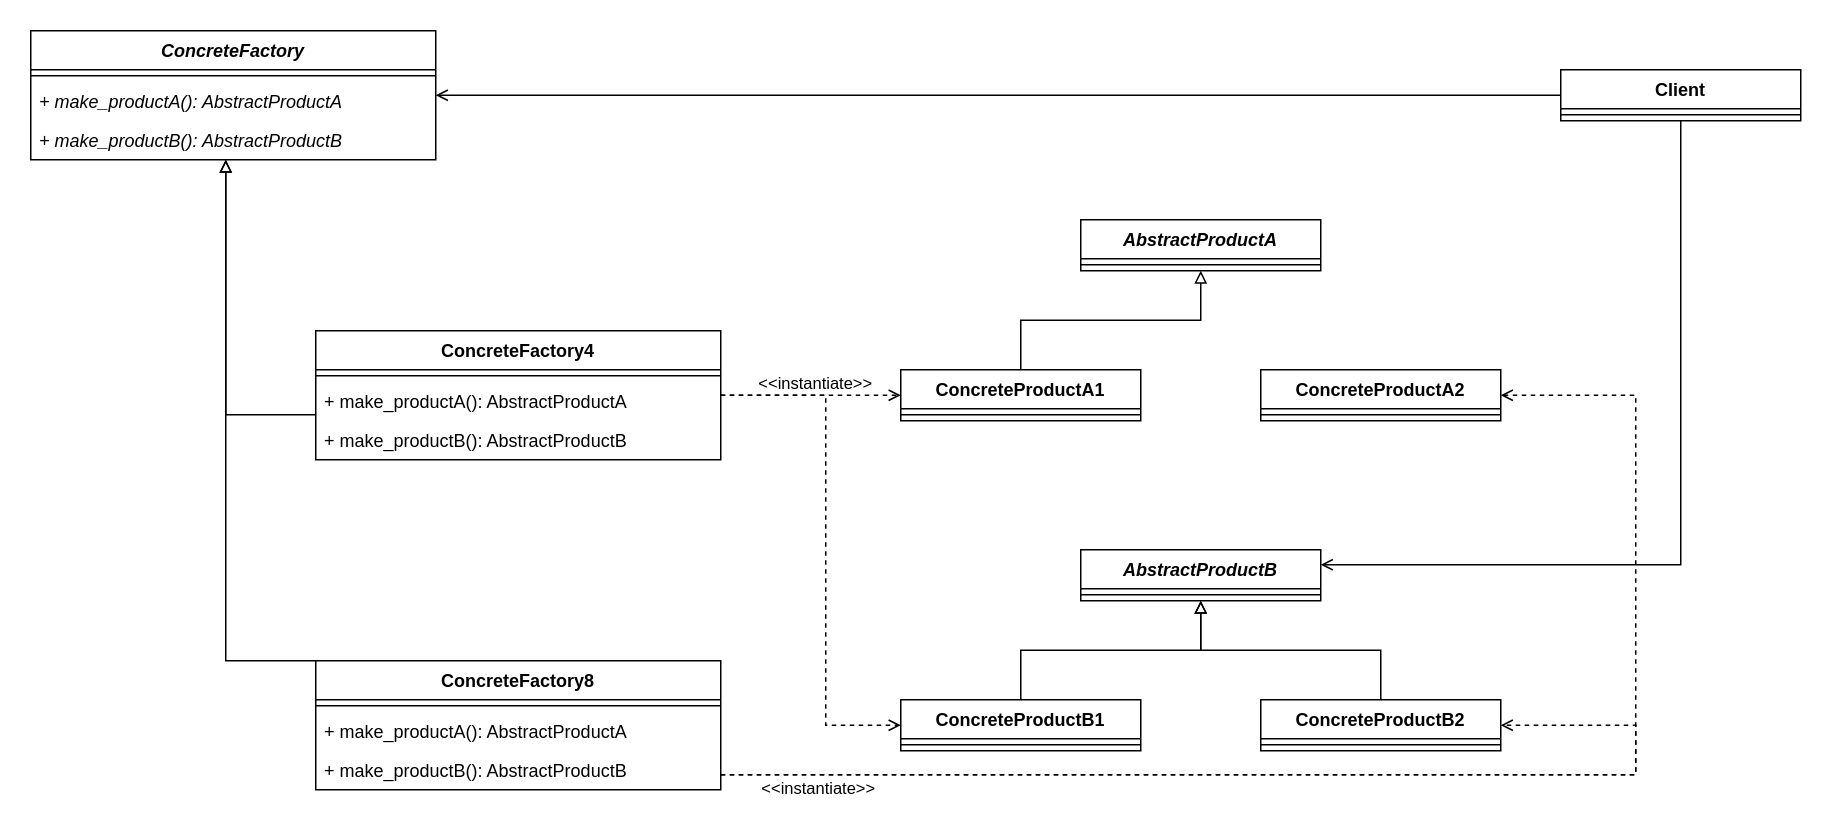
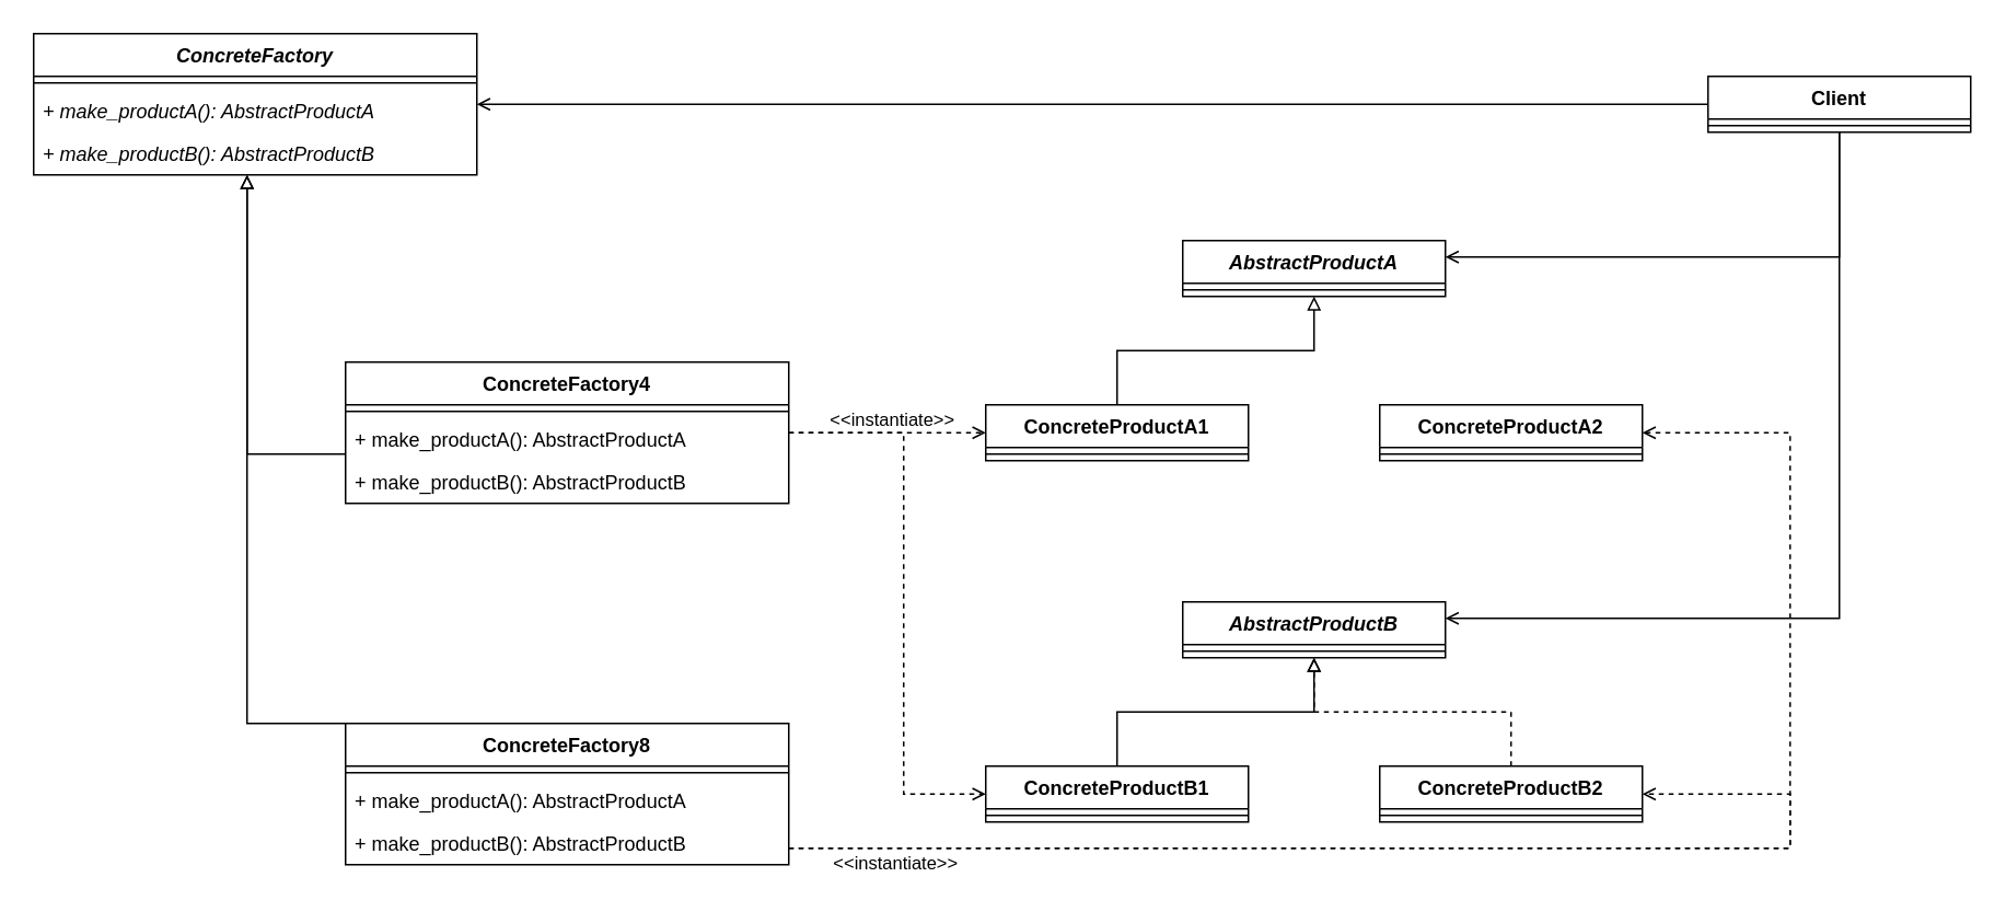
+ <mxCell id="17" style="edgeStyle=orthogonalEdgeStyle;rounded=0;orthogonalLoop=1;jettySize=auto;html=1;exitX=0.5;exitY=1;exitDx=0;exitDy=0;endArrow=open;endFill=0;" edge="1" parent="1" source="20" target="7"><mxGeometry relative="1" as="geometry"><Array as="points"><mxPoint x="1120" y="156" /></Array></mxGeometry></mxCell>
- <mxCell id="12" style="edgeStyle=orthogonalEdgeStyle;rounded=0;orthogonalLoop=1;jettySize=auto;html=1;exitX=0.5;exitY=0;exitDx=0;exitDy=0;endArrow=block;endFill=0;" edge="1" parent="1" source="13" target="15"><mxGeometry relative="1" as="geometry" /></mxCell>
+ <mxCell id="12" style="edgeStyle=orthogonalEdgeStyle;rounded=0;orthogonalLoop=1;jettySize=auto;html=1;exitX=0.5;exitY=0;exitDx=0;exitDy=0;endArrow=block;endFill=0;dashed=1;" edge="1" parent="1" source="13" target="15"><mxGeometry relative="1" as="geometry" /></mxCell>
